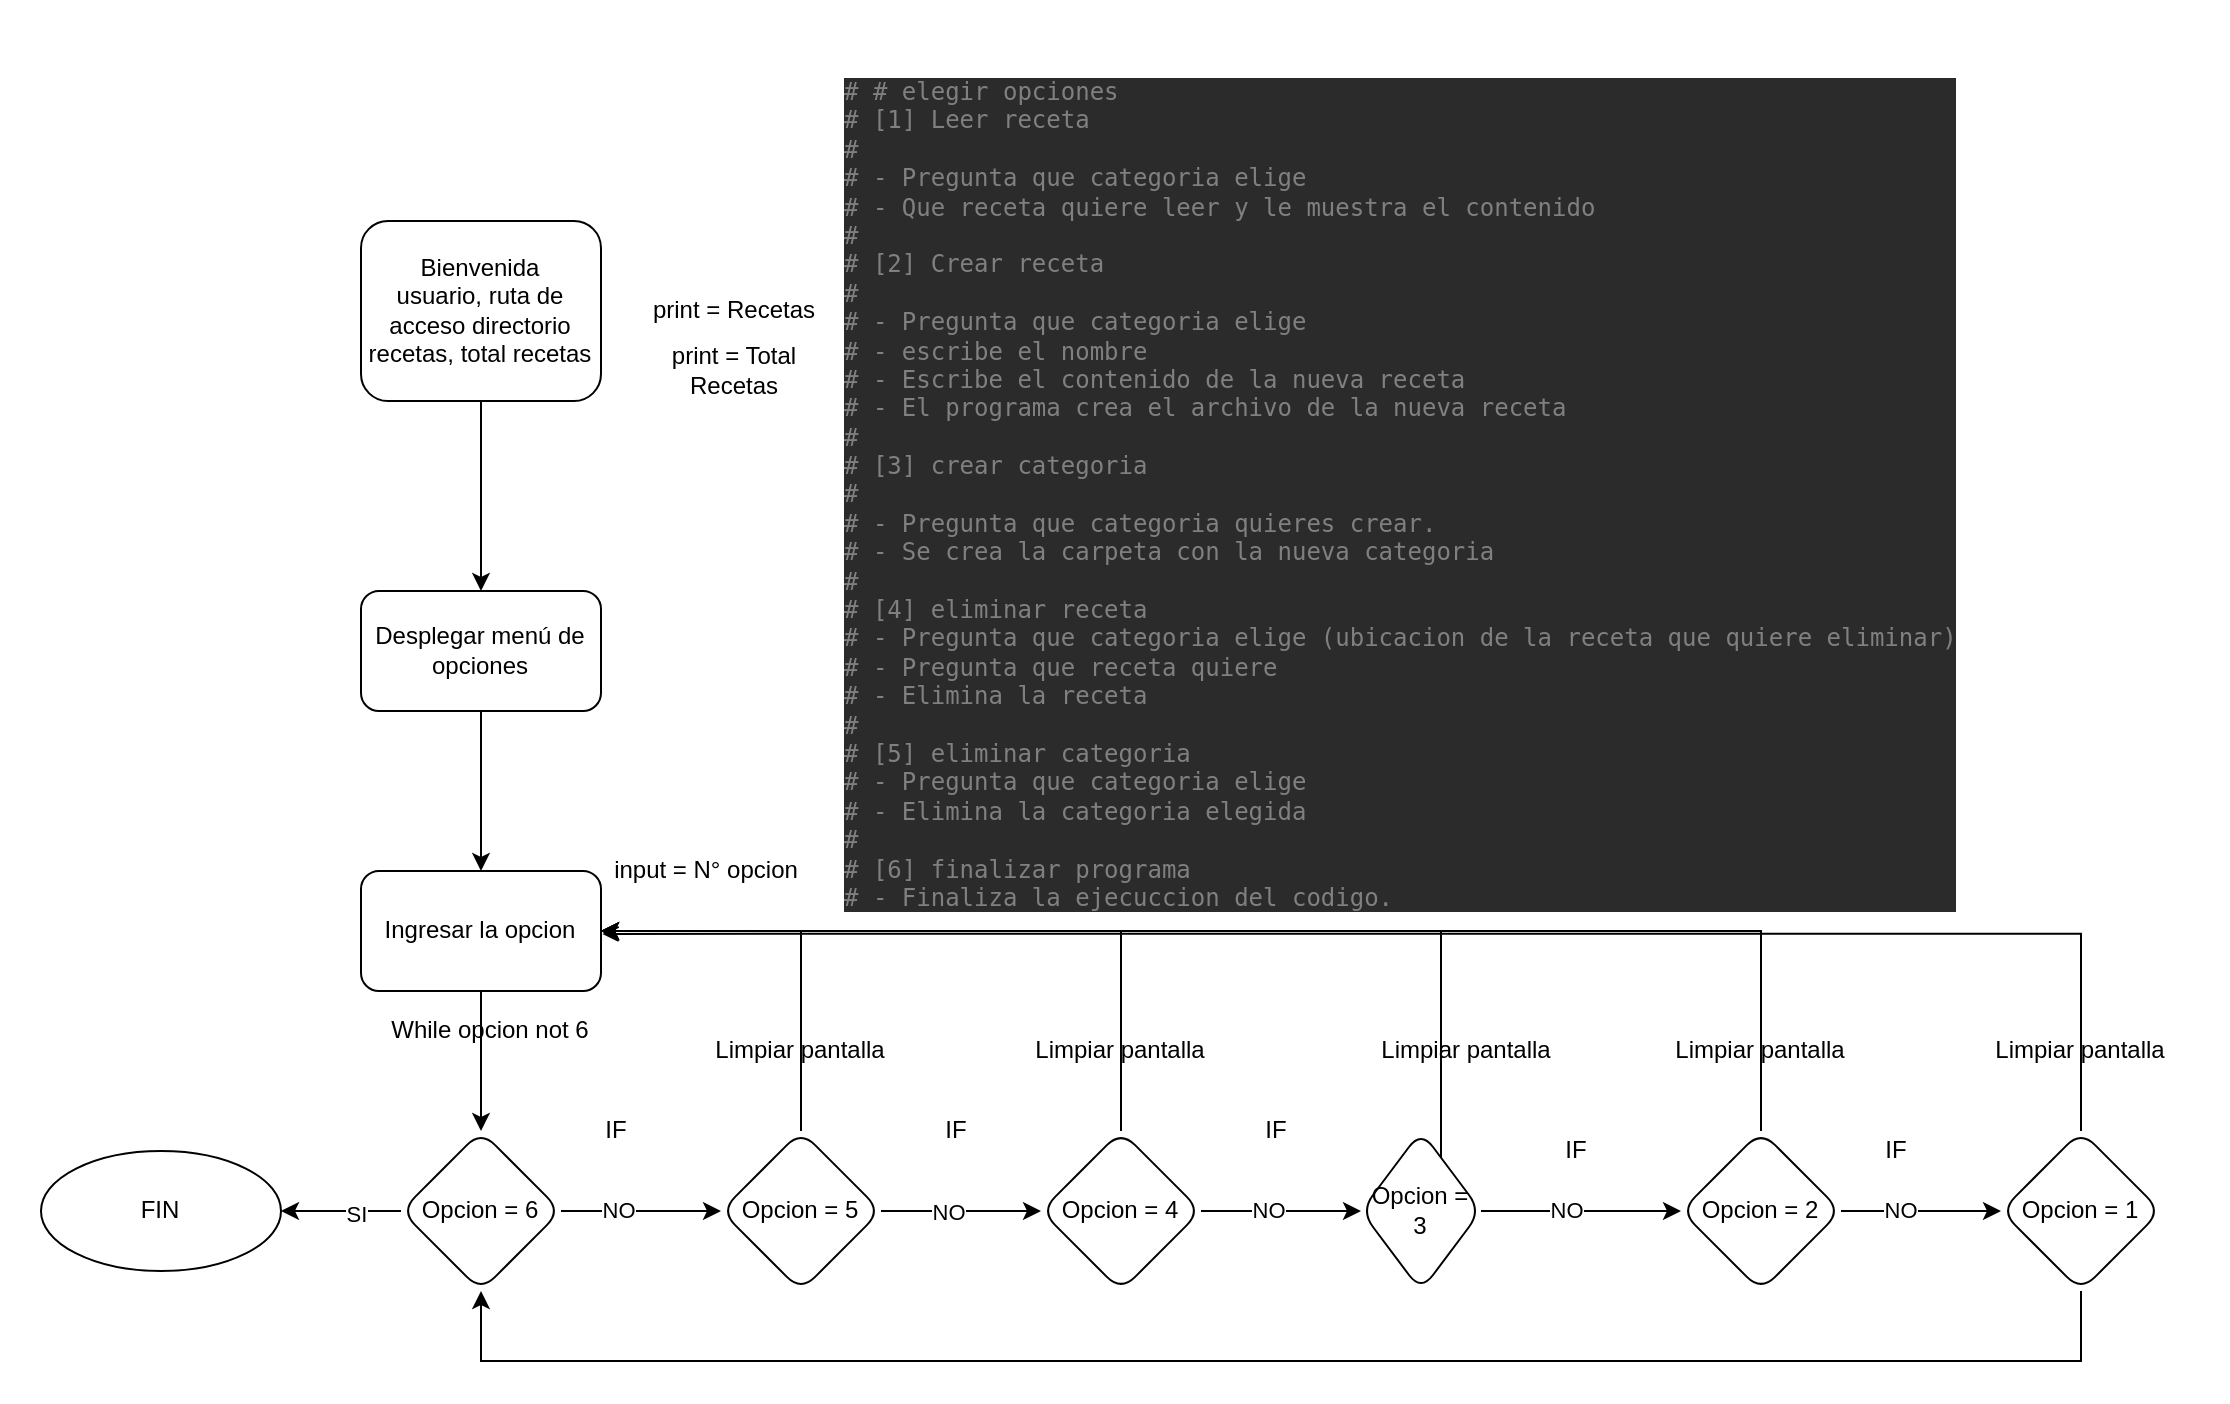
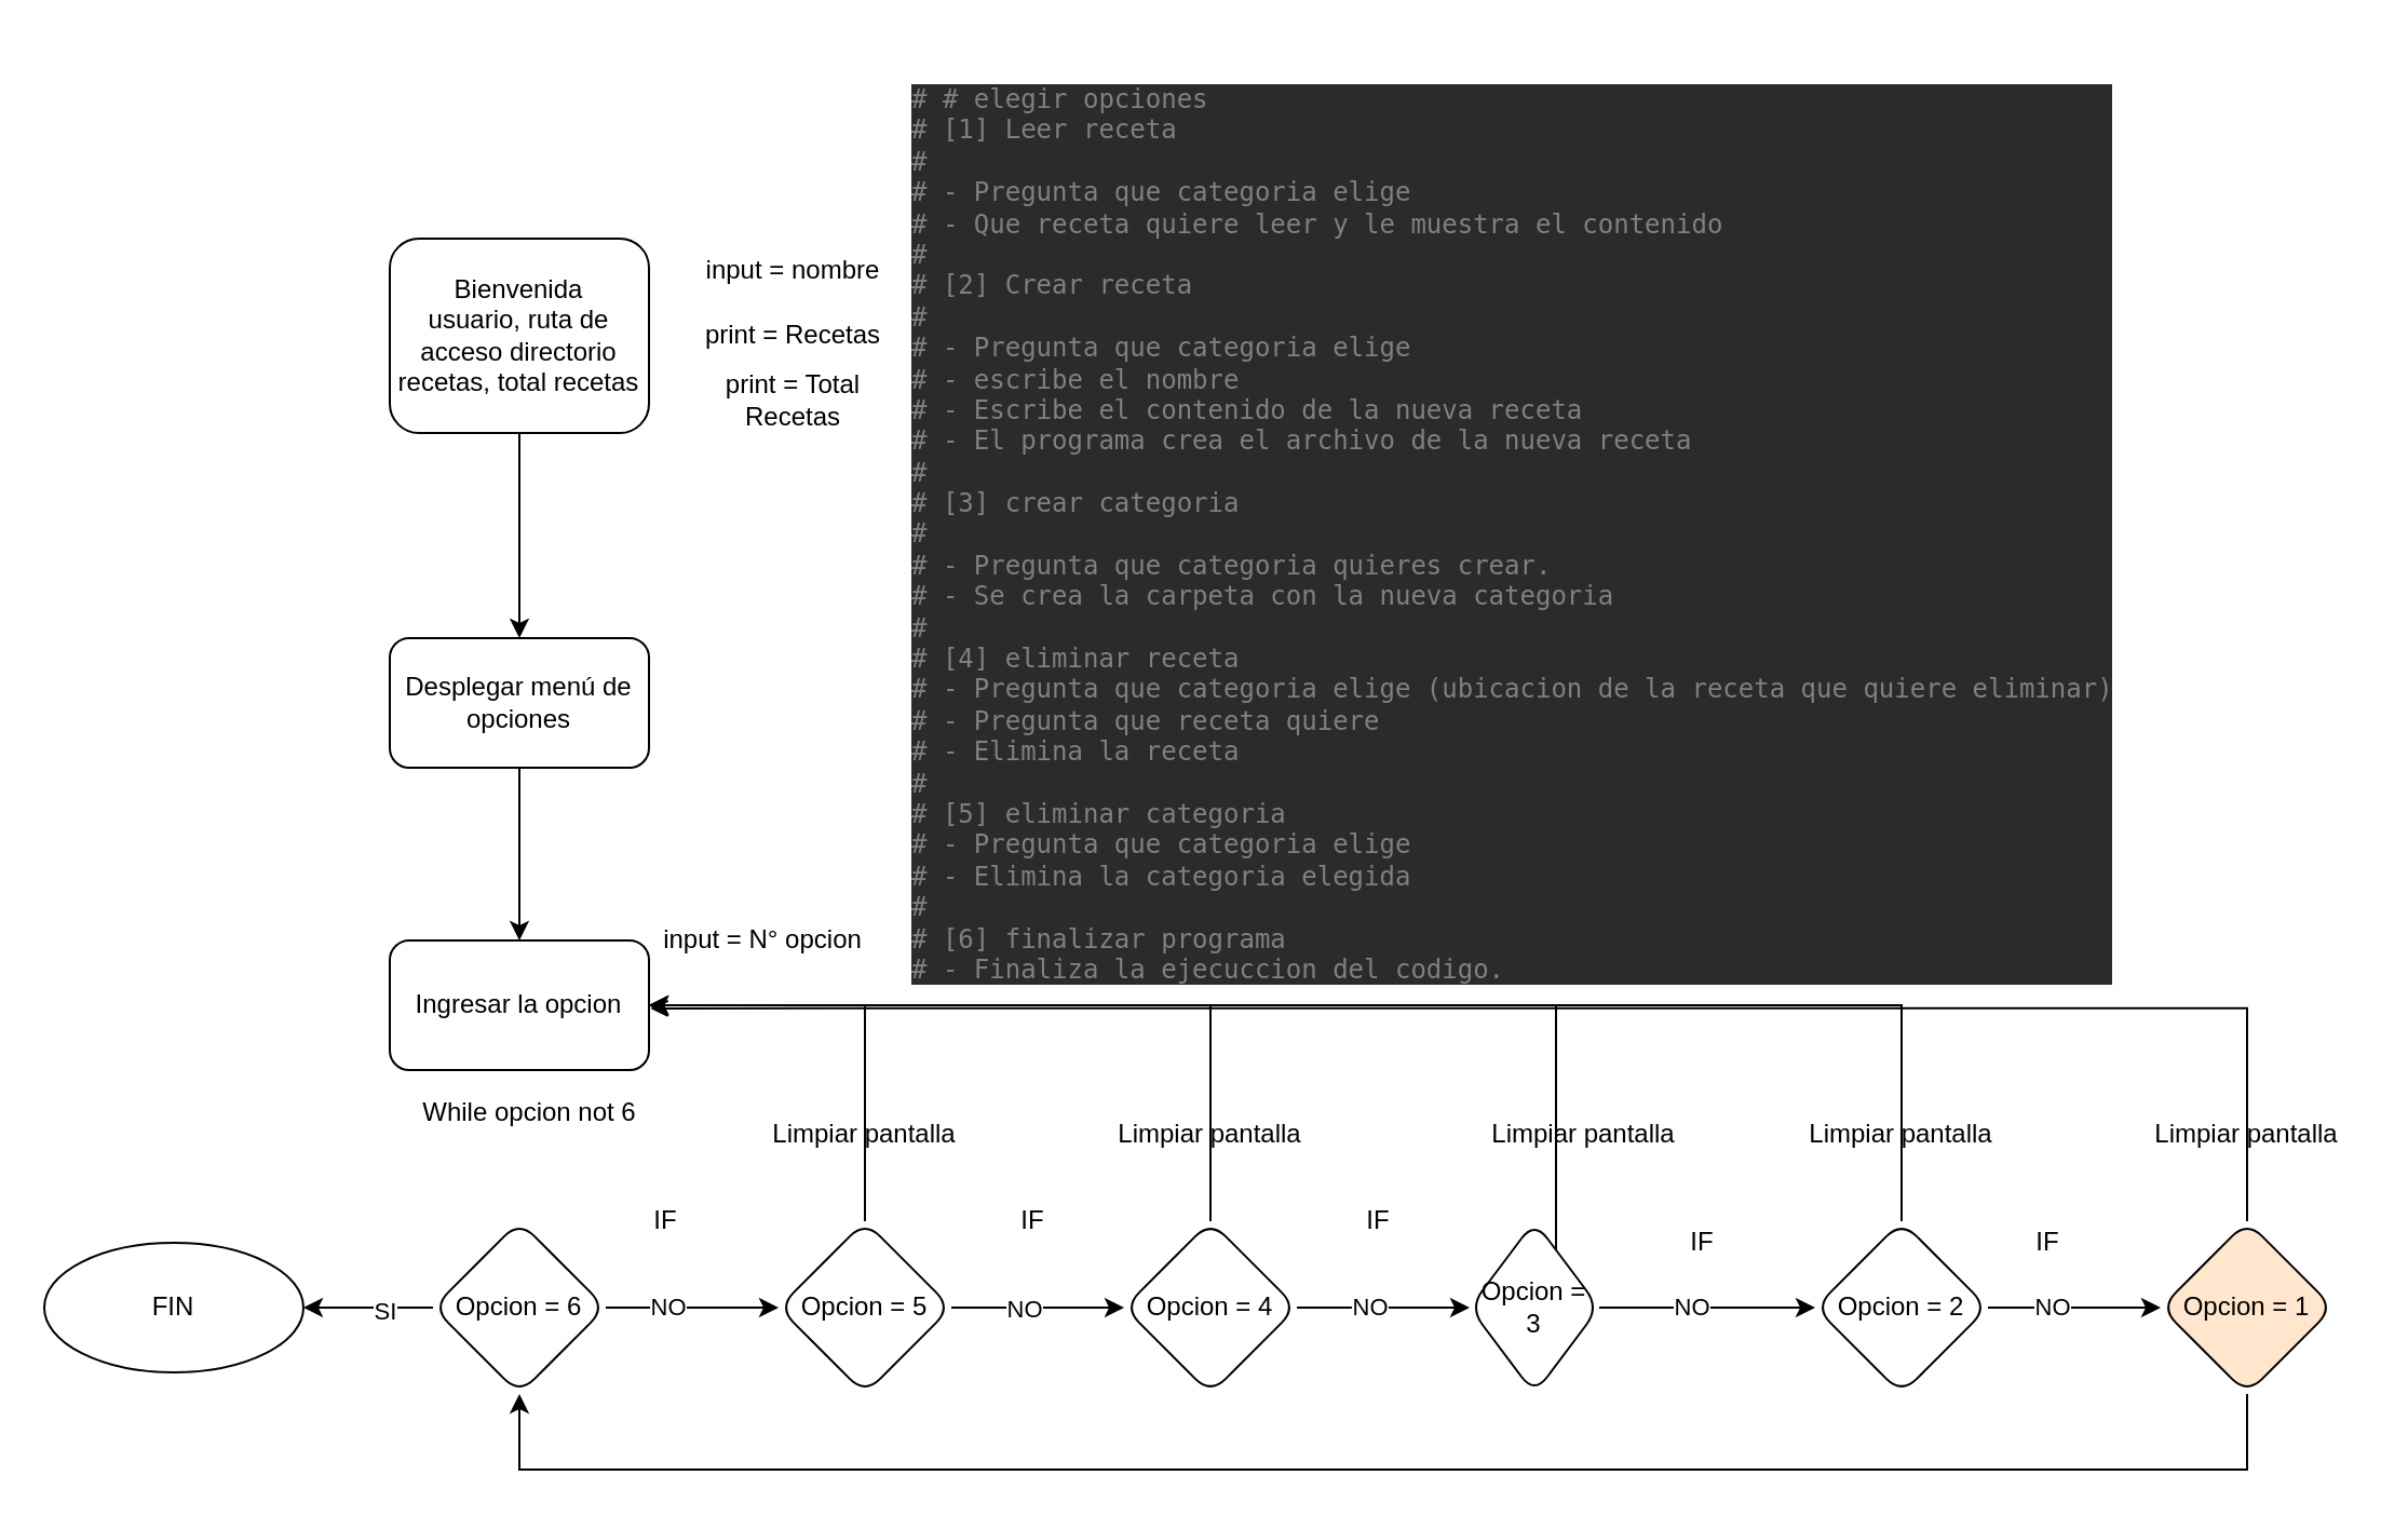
+ <mxCell id="4" value="input = nombre" style="text;html=1;strokeColor=none;fillColor=none;align=center;verticalAlign=middle;whiteSpace=wrap;rounded=0;" vertex="1" parent="1"><mxGeometry x="314" y="110" width="106" height="30" as="geometry" /></mxCell>
- <mxCell id="9" value="" style="edgeStyle=orthogonalEdgeStyle;rounded=0;orthogonalLoop=1;jettySize=auto;html=1;" edge="1" parent="1" source="10" target="16"><mxGeometry relative="1" as="geometry" /></mxCell>
- <mxCell id="36" value="Opcion = 1" style="rhombus;whiteSpace=wrap;html=1;rounded=1;glass=0;strokeWidth=1;shadow=0;" vertex="1" parent="1"><mxGeometry x="1000" y="565" width="80" height="80" as="geometry" /></mxCell>
+ <mxCell id="36" value="Opcion = 1" style="rhombus;whiteSpace=wrap;html=1;rounded=1;glass=0;strokeWidth=1;shadow=0;fillColor=#ffe6cc;" vertex="1" parent="1"><mxGeometry x="1000" y="565" width="80" height="80" as="geometry" /></mxCell>
